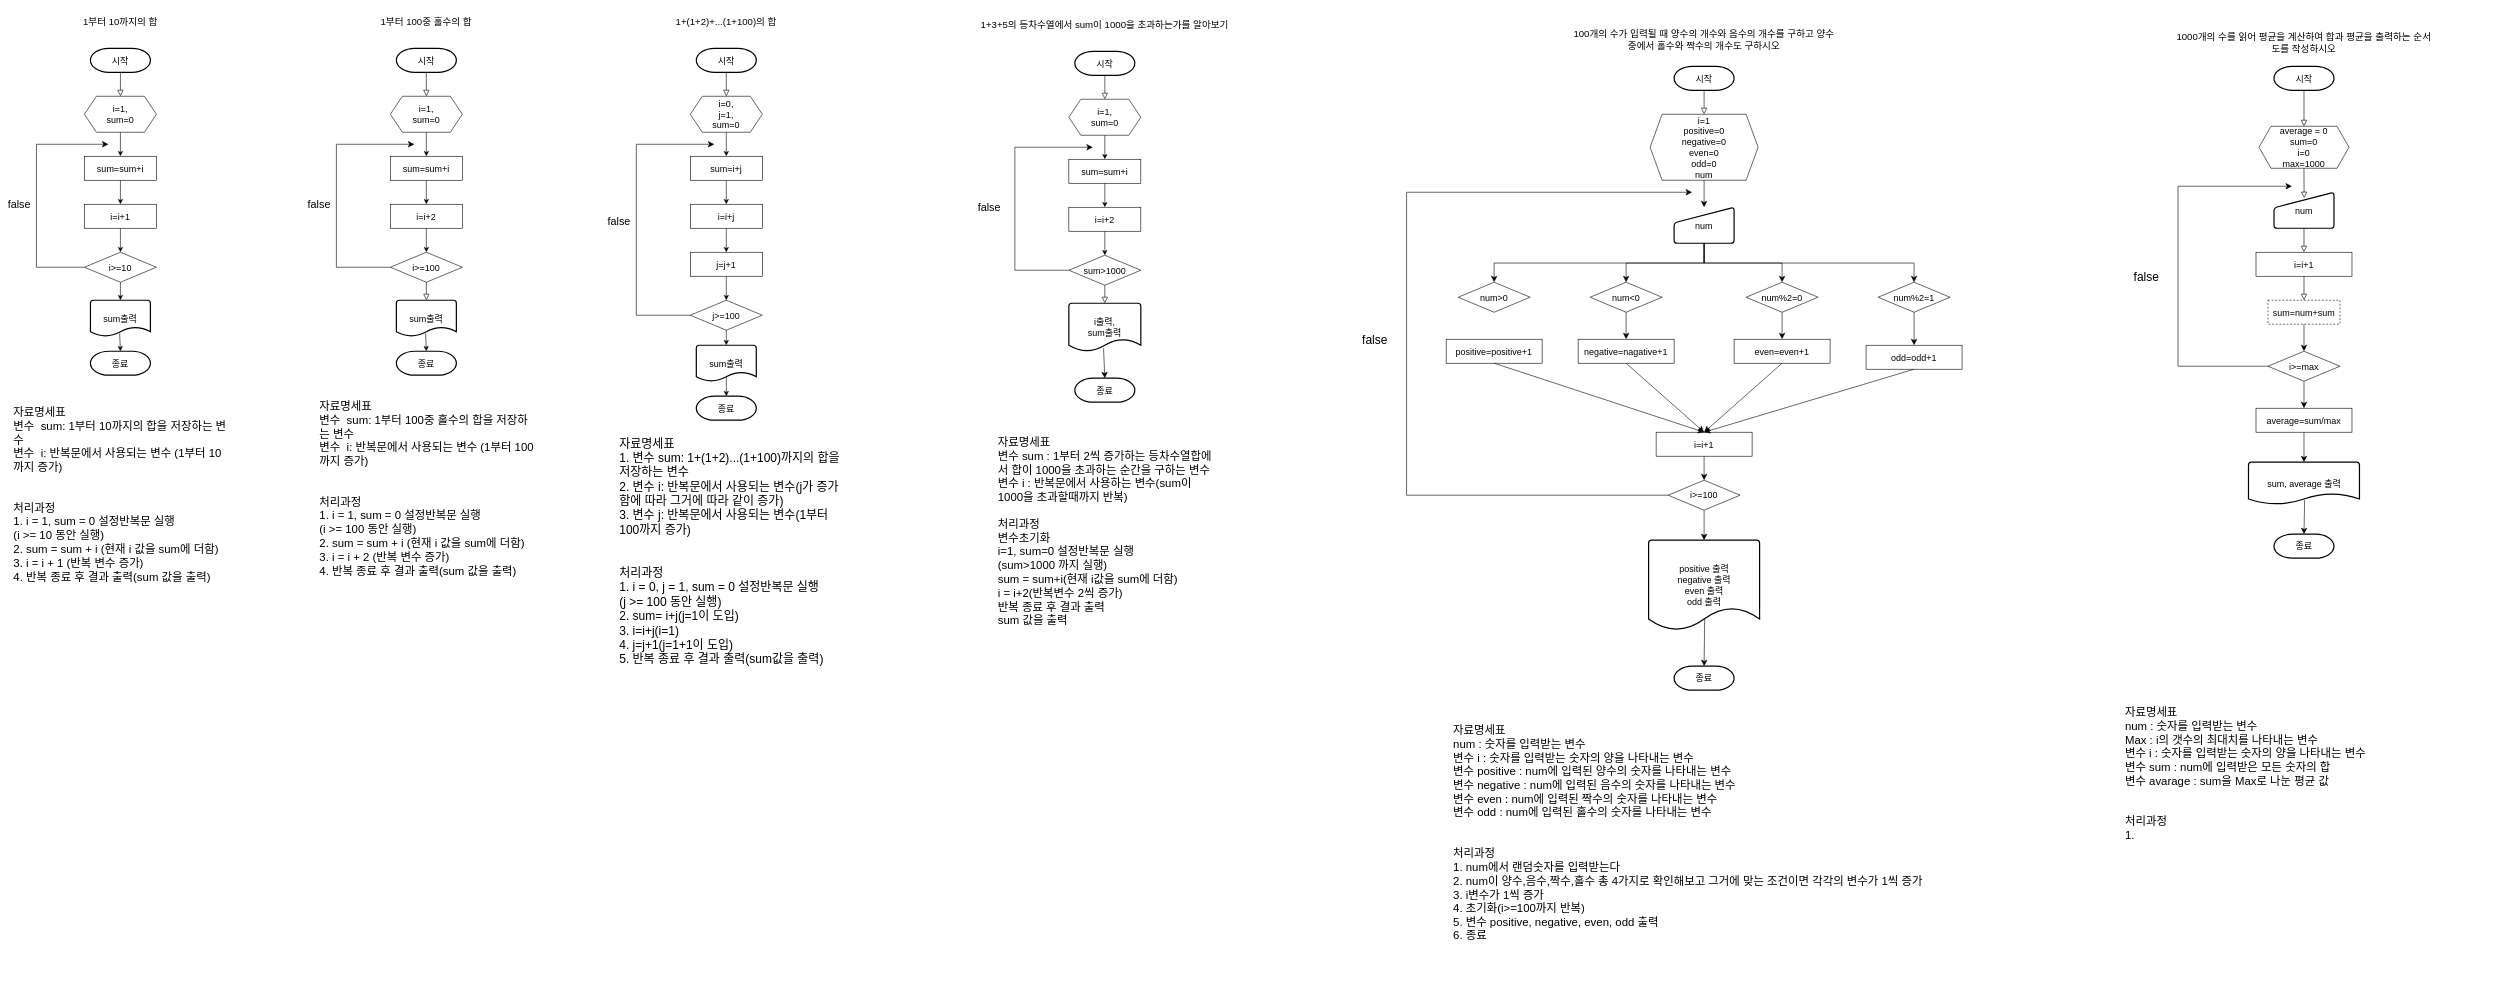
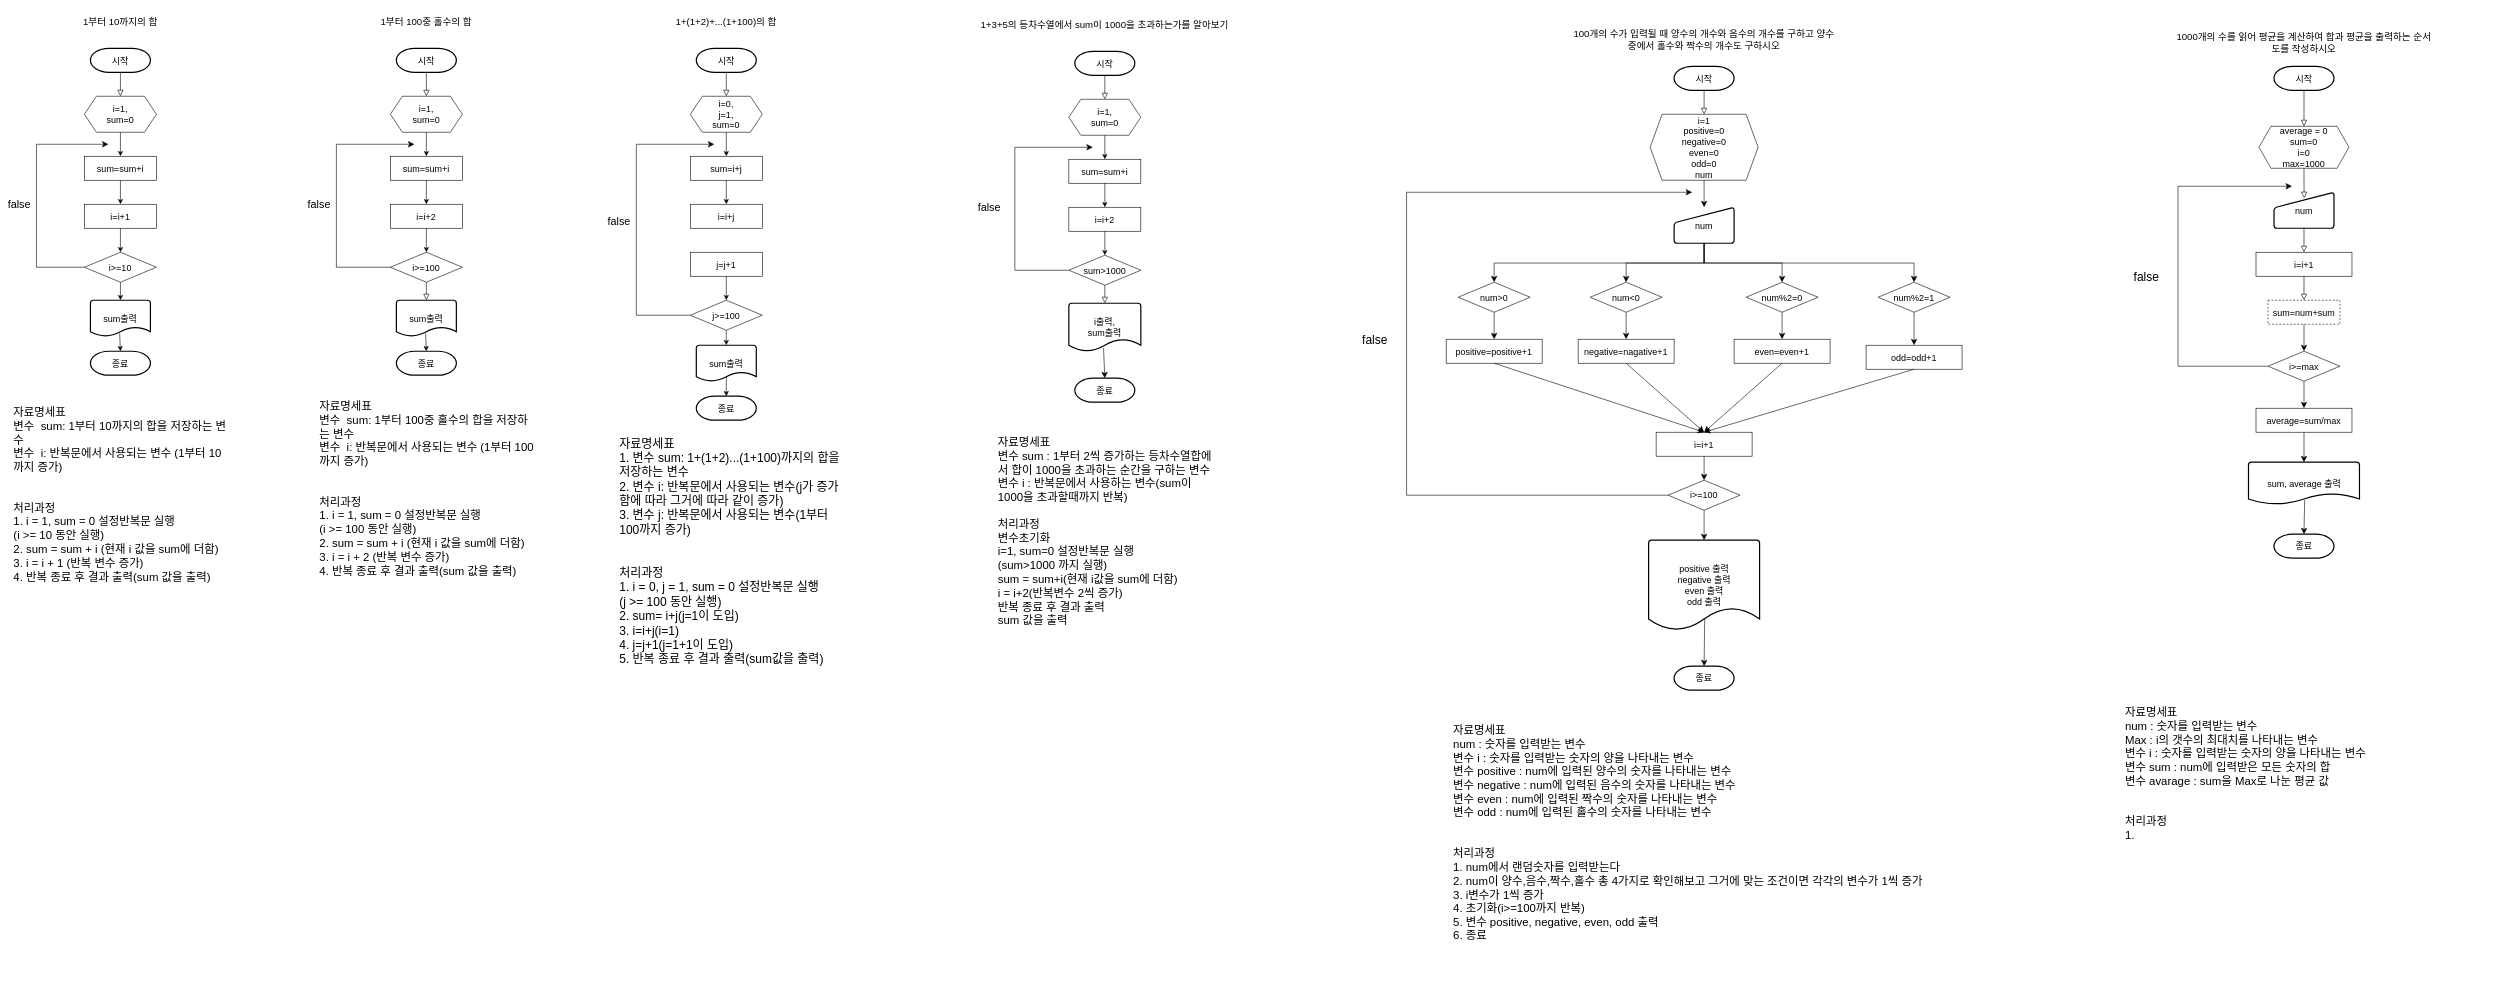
- <mxCell id="43" value="" style="endArrow=classic;html=1;rounded=0;exitX=0.5;exitY=1;exitDx=0;exitDy=0;entryX=0.5;entryY=0;entryDx=0;entryDy=0;" parent="1" source="37" target="42" edge="1"><mxGeometry width="50" height="50" relative="1" as="geometry"><mxPoint x="880" y="390" as="sourcePoint" /><mxPoint x="880" y="430" as="targetPoint" /></mxGeometry></mxCell>
+ <mxCell id="88" value="" style="endArrow=classic;html=1;rounded=0;fontSize=12;startSize=8;endSize=8;curved=1;exitX=0.5;exitY=1;exitDx=0;exitDy=0;entryX=0.5;entryY=0;entryDx=0;entryDy=0;" parent="1" source="78" target="79" edge="1"><mxGeometry width="50" height="50" relative="1" as="geometry"><mxPoint x="2540" y="420" as="sourcePoint" /><mxPoint x="2590" y="370" as="targetPoint" /></mxGeometry></mxCell>
